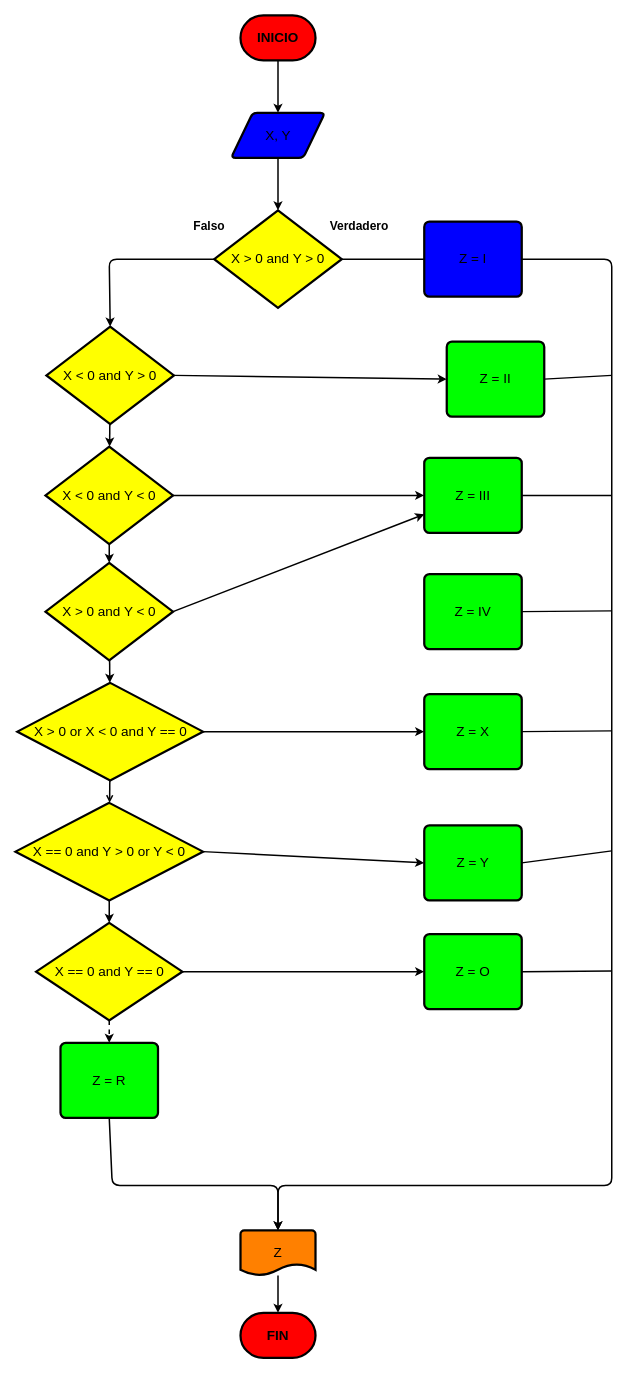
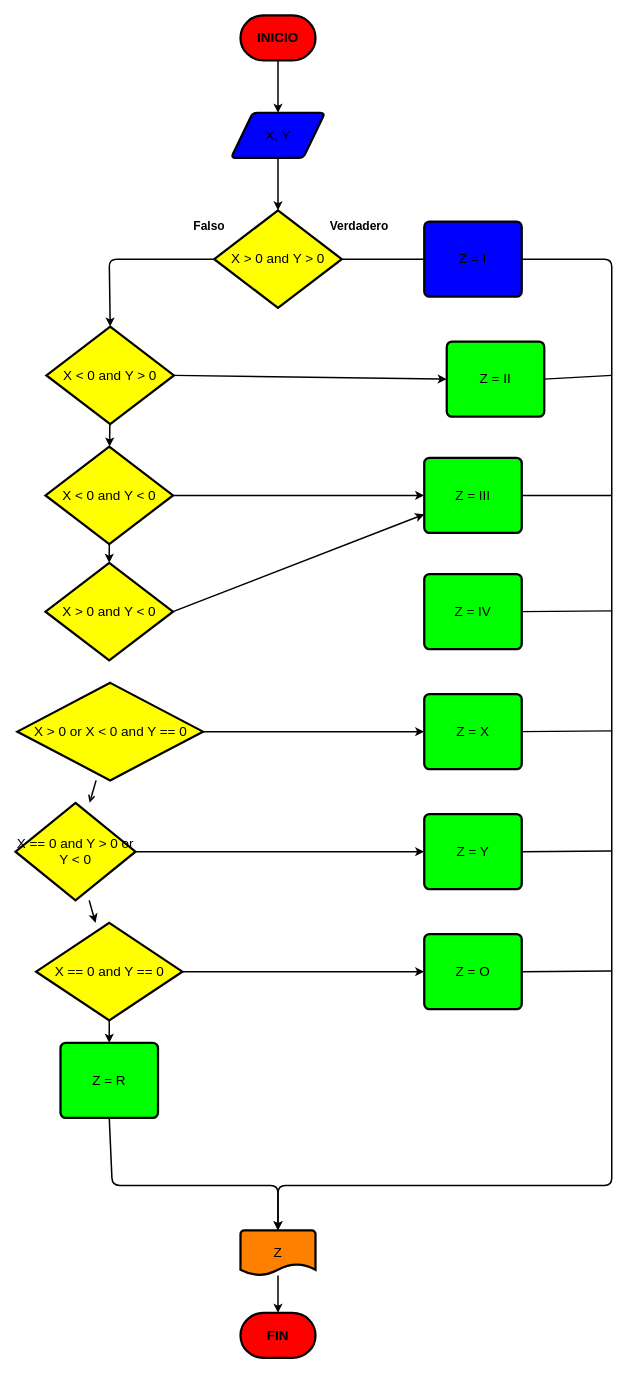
- <mxCell id="27" value="" style="edgeStyle=none;html=1;strokeColor=#000000;strokeWidth=2;" parent="1" source="28" target="33" edge="1"><mxGeometry relative="1" as="geometry" /></mxCell>
- <mxCell id="36" value="&lt;div&gt;&lt;font face=&quot;helvetica&quot;&gt;&lt;span style=&quot;font-size: 18px&quot;&gt;X == 0 and Y &amp;gt; 0 or Y &amp;lt; 0&lt;/span&gt;&lt;/font&gt;&lt;/div&gt;" style="strokeWidth=3;html=1;shape=mxgraph.flowchart.decision;whiteSpace=wrap;fillColor=#FFFF00;fontColor=#000000;strokeColor=#000000;" parent="1" vertex="1"><mxGeometry x="20" y="1070" width="250" height="130" as="geometry" /></mxCell>
+ <mxCell id="36" value="&lt;div&gt;&lt;font face=&quot;helvetica&quot;&gt;&lt;span style=&quot;font-size: 18px&quot;&gt;X == 0 and Y &amp;gt; 0 or Y &amp;lt; 0&lt;/span&gt;&lt;/font&gt;&lt;/div&gt;" style="strokeWidth=3;html=1;shape=mxgraph.flowchart.decision;whiteSpace=wrap;fillColor=#FFFF00;fontColor=#000000;strokeColor=#000000;" parent="1" vertex="1"><mxGeometry x="20" y="1070" width="160" height="130" as="geometry" /></mxCell>
- <mxCell id="43" value="&lt;span style=&quot;font-size: 18px&quot;&gt;Z = Y&lt;/span&gt;" style="rounded=1;whiteSpace=wrap;html=1;absoluteArcSize=1;arcSize=14;strokeWidth=3;fillColor=#00FF00;fontColor=#000000;strokeColor=#000000;" parent="1" vertex="1"><mxGeometry x="565" y="1100" width="130" height="100" as="geometry" /></mxCell>
+ <mxCell id="43" value="&lt;span style=&quot;font-size: 18px&quot;&gt;Z = Y&lt;/span&gt;" style="rounded=1;whiteSpace=wrap;html=1;absoluteArcSize=1;arcSize=14;strokeWidth=3;fillColor=#00FF00;fontColor=#000000;strokeColor=#000000;" parent="1" vertex="1"><mxGeometry x="565" y="1085" width="130" height="100" as="geometry" /></mxCell>
- <mxCell id="38" value="" style="edgeStyle=none;html=1;strokeColor=#000000;strokeWidth=2;dashed=1;" parent="1" source="39" target="47" edge="1"><mxGeometry relative="1" as="geometry" /></mxCell>
+ <mxCell id="38" value="" style="edgeStyle=none;html=1;strokeColor=#000000;strokeWidth=2;" parent="1" source="39" target="47" edge="1"><mxGeometry relative="1" as="geometry" /></mxCell>
